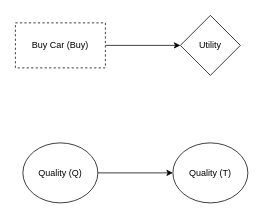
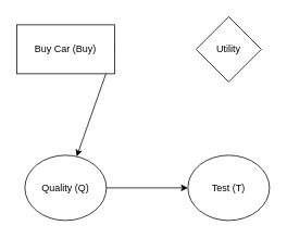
- <mxCell id="3" value="Buy Car (Buy)" style="rounded=0;whiteSpace=wrap;html=1;dashed=1;" vertex="1" parent="1"><mxGeometry x="20" y="30" width="120" height="60" as="geometry" /></mxCell>
+ <mxCell id="3" value="Buy Car (Buy)" style="rounded=0;whiteSpace=wrap;html=1;" vertex="1" parent="1"><mxGeometry x="20" y="30" width="120" height="60" as="geometry" /></mxCell>
- <mxCell id="2" style="edgeStyle=none;html=1;exitX=1;exitY=0.5;exitDx=0;exitDy=0;entryX=0;entryY=0.5;entryDx=0;entryDy=0;" edge="1" parent="1" source="3" target="4"><mxGeometry relative="1" as="geometry" /></mxCell>
+ <mxCell id="2" style="edgeStyle=none;html=1;exitX=1;exitY=0.5;exitDx=0;exitDy=0;" edge="1" parent="1" source="3" target="6"><mxGeometry relative="1" as="geometry" /></mxCell>
- <mxCell id="7" value="Quality (T)" style="ellipse;whiteSpace=wrap;html=1;" vertex="1" parent="1"><mxGeometry x="230" y="190" width="100" height="80" as="geometry" /></mxCell>
+ <mxCell id="7" value="Test (T)" style="ellipse;whiteSpace=wrap;html=1;" vertex="1" parent="1"><mxGeometry x="230" y="190" width="100" height="80" as="geometry" /></mxCell>
